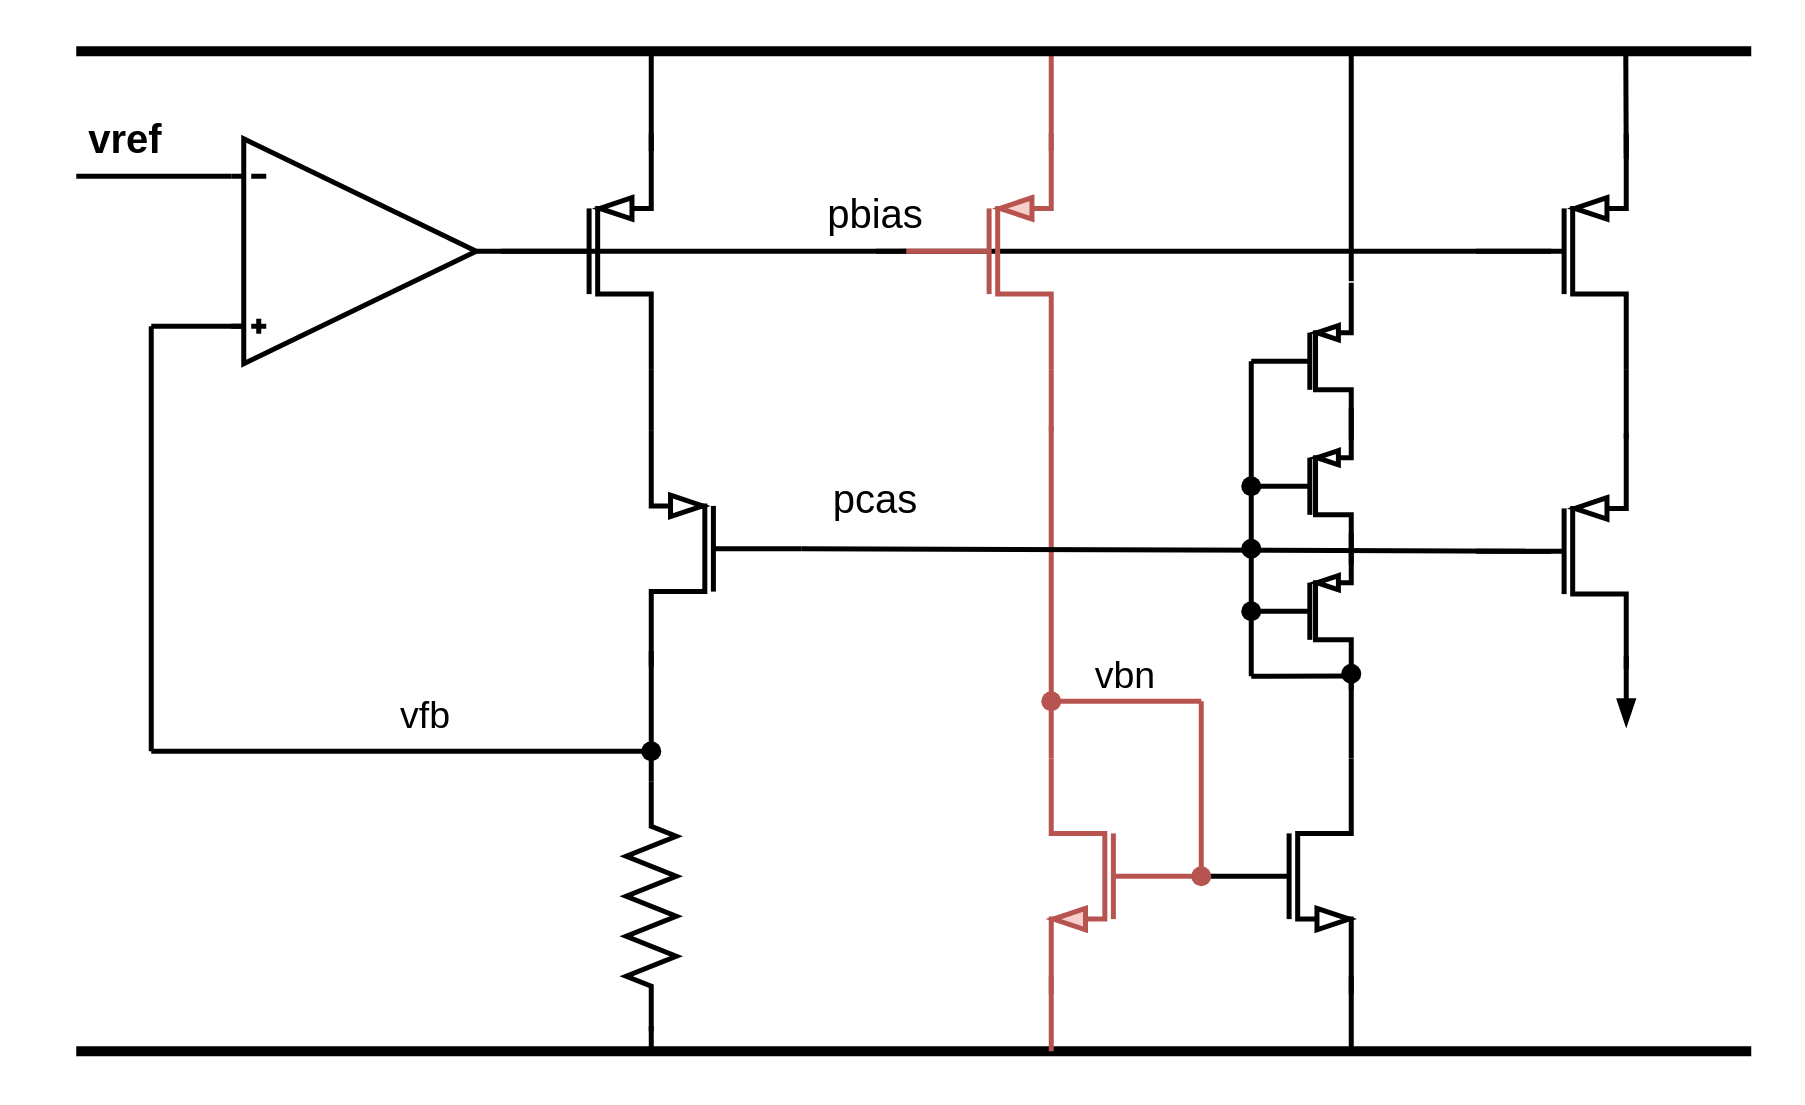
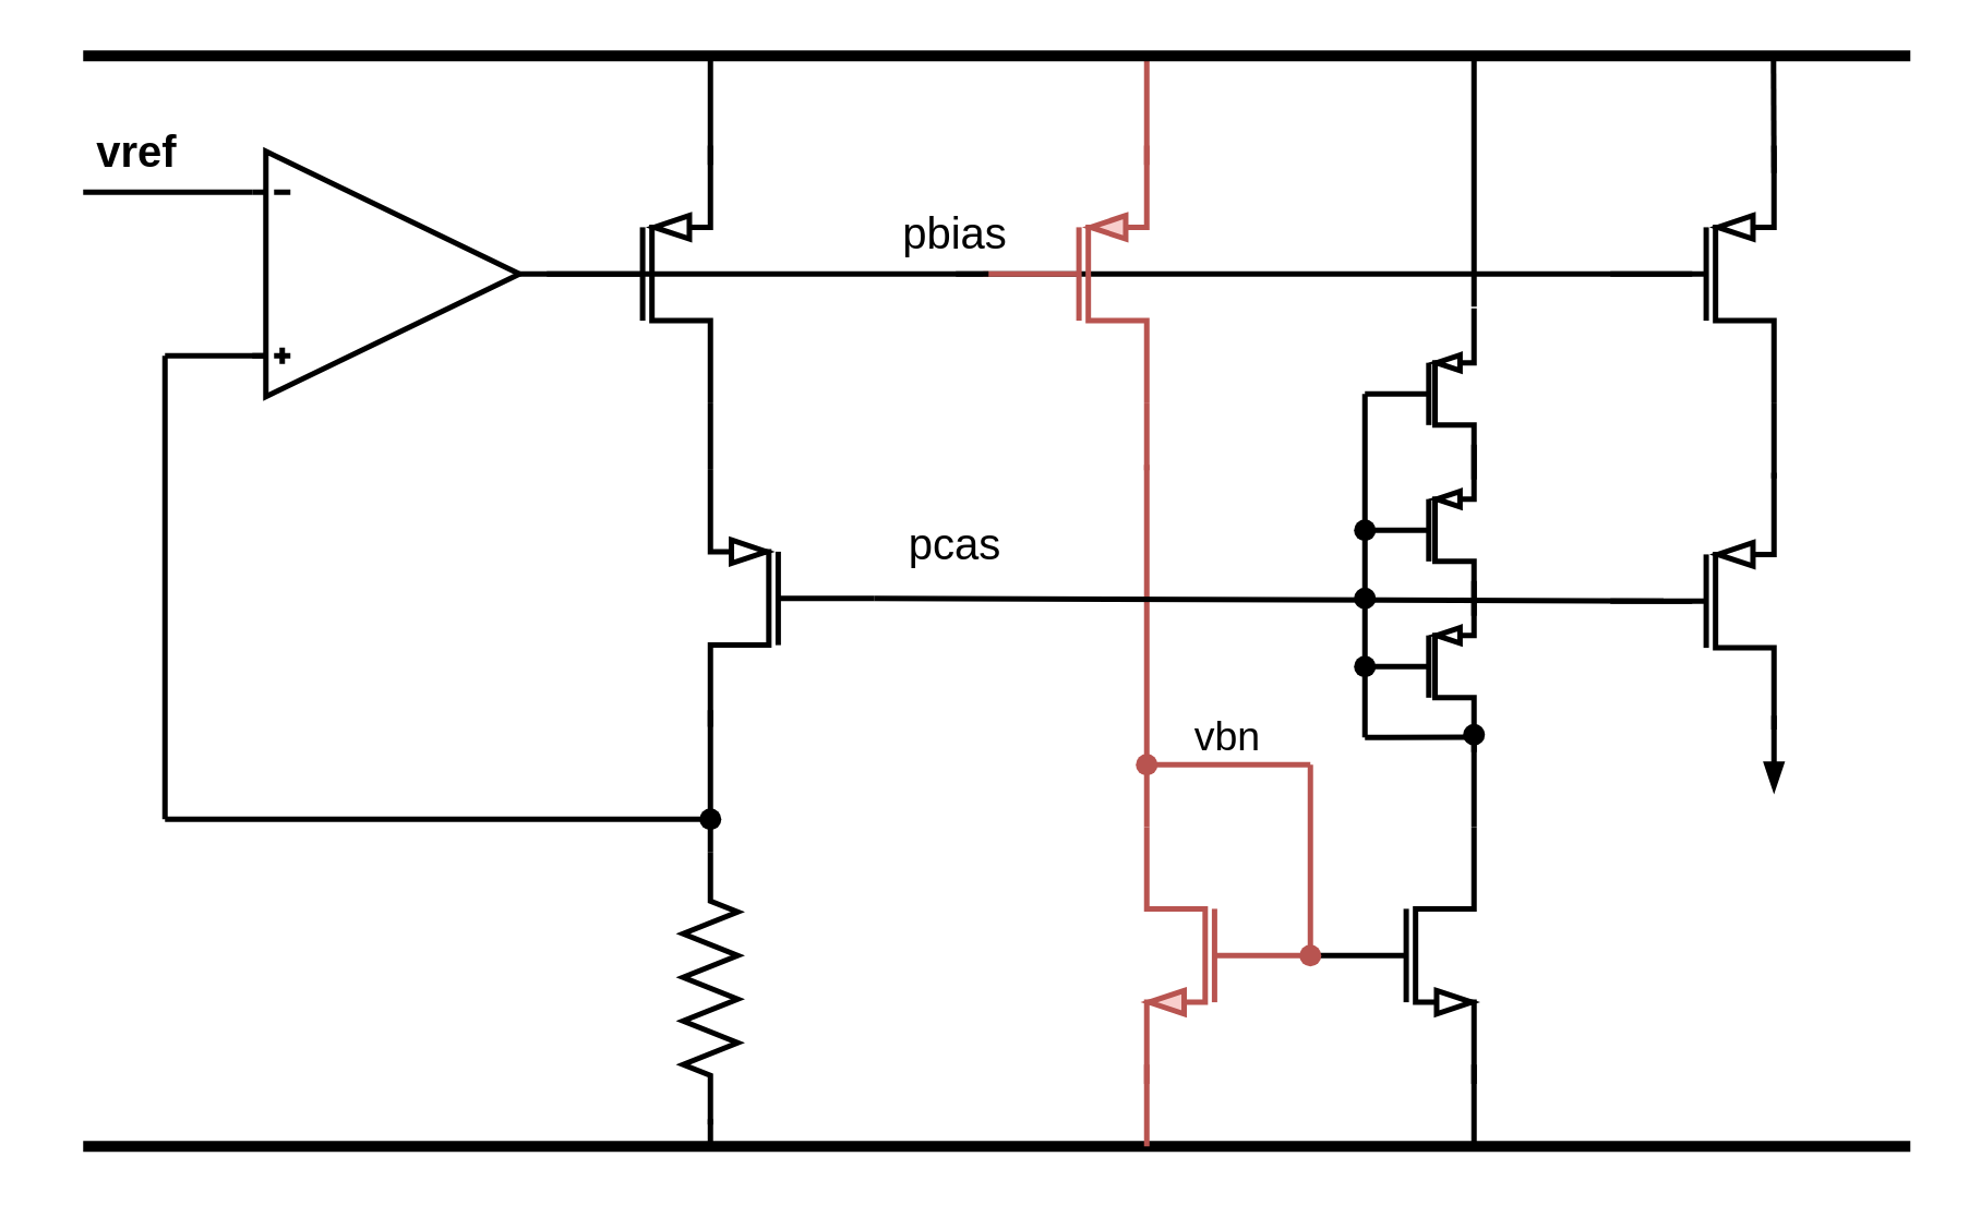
- <mxCell id="53" value="&lt;font style=&quot;font-size: 15px;&quot;&gt;vfb&lt;/font&gt;" style="text;html=1;align=center;verticalAlign=middle;whiteSpace=wrap;rounded=0;" vertex="1" parent="1"><mxGeometry x="140" y="270" width="60" height="30" as="geometry" /></mxCell>
